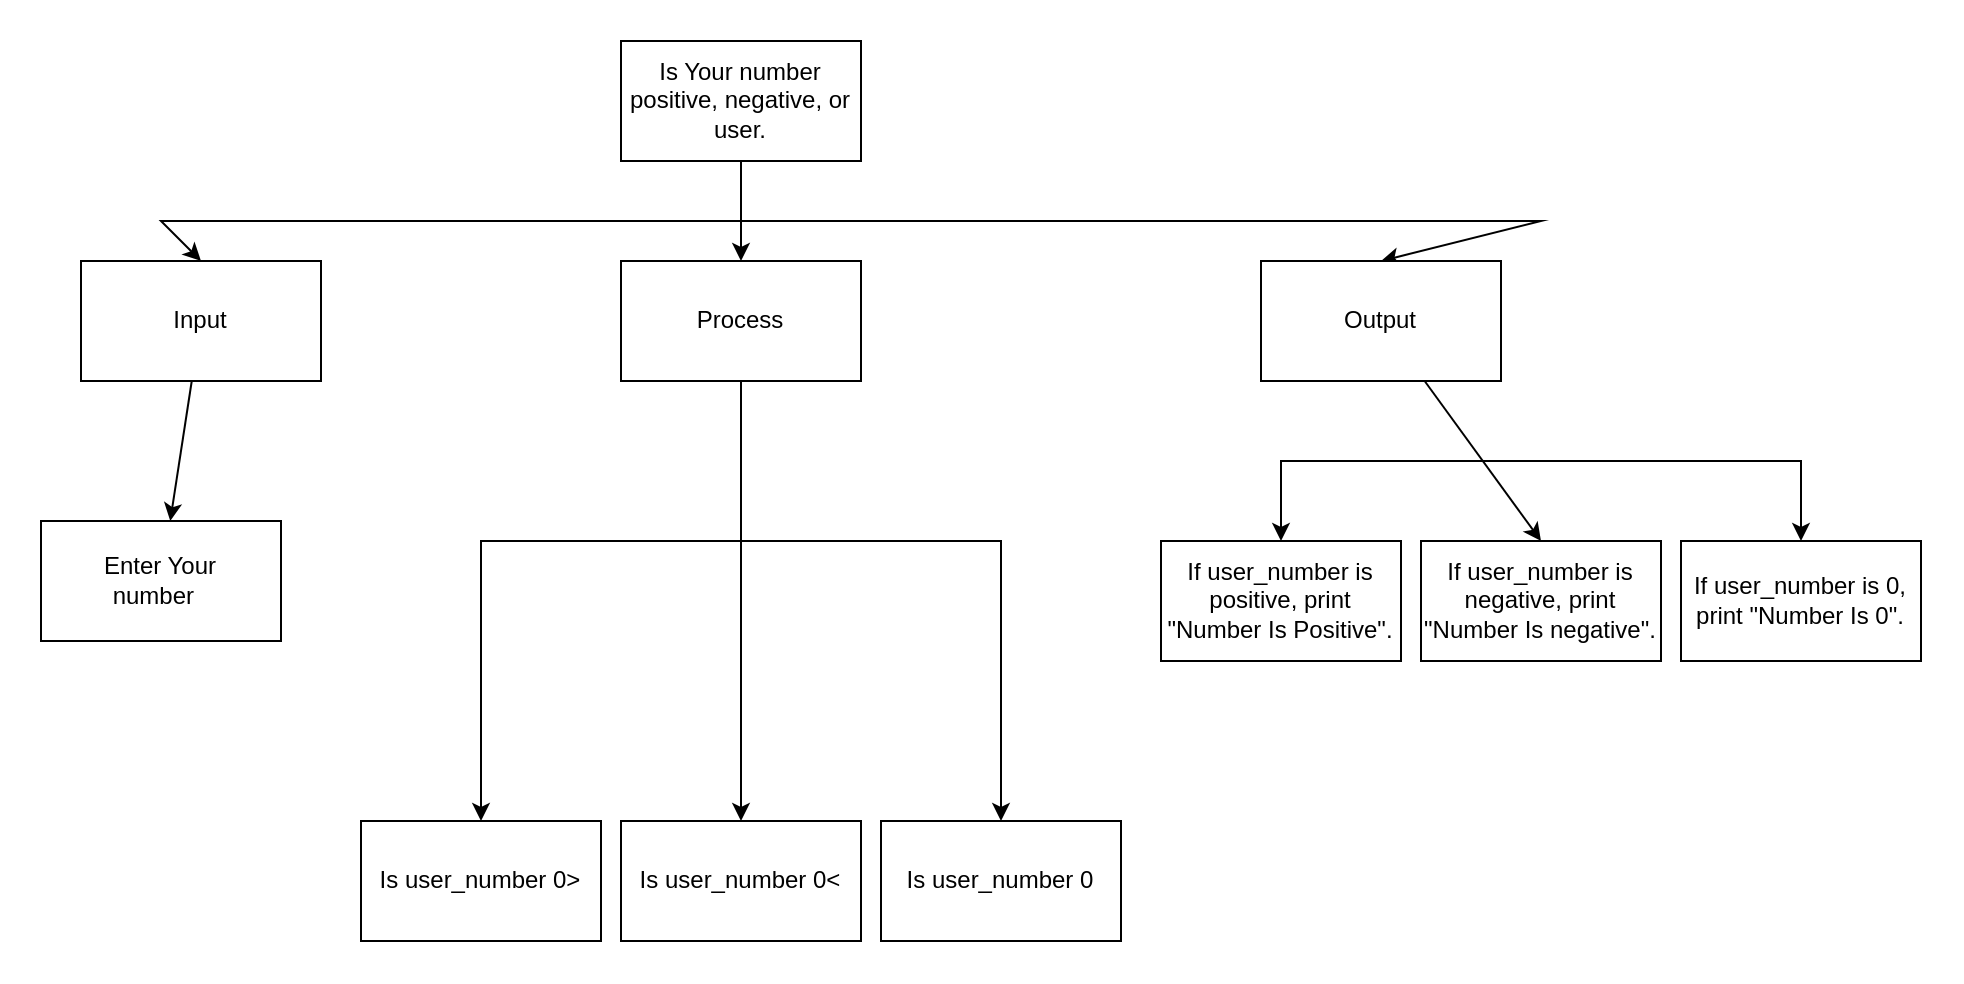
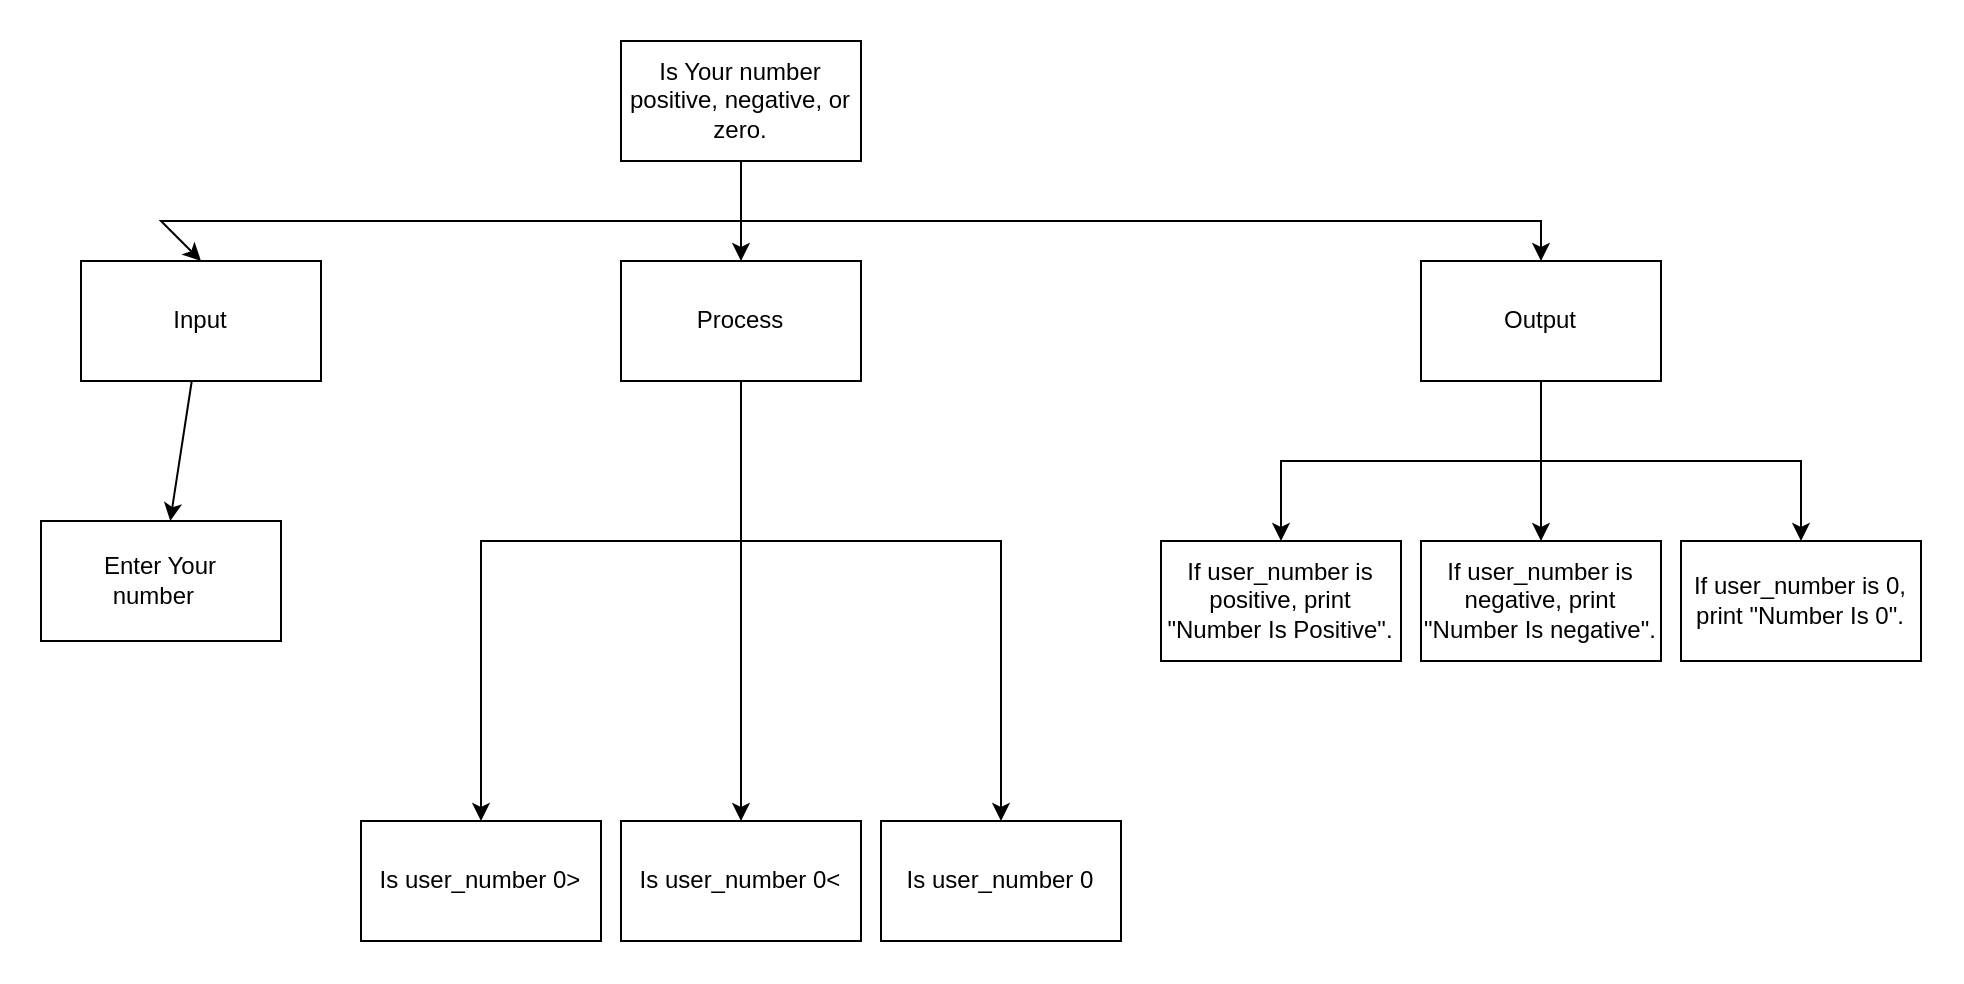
- <mxCell id="5" value="Is Your number positive, negative, or user." style="rounded=0;whiteSpace=wrap;html=1;" parent="1" vertex="1"><mxGeometry x="310" y="20" width="120" height="60" as="geometry" /></mxCell>
+ <mxCell id="5" value="Is Your number positive, negative, or zero." style="rounded=0;whiteSpace=wrap;html=1;" parent="1" vertex="1"><mxGeometry x="310" y="20" width="120" height="60" as="geometry" /></mxCell>
- <mxCell id="16" value="Output" style="rounded=0;whiteSpace=wrap;html=1;" parent="1" vertex="1"><mxGeometry x="630" y="130" width="120" height="60" as="geometry" /></mxCell>
+ <mxCell id="16" value="Output" style="rounded=0;whiteSpace=wrap;html=1;" parent="1" vertex="1"><mxGeometry x="710" y="130" width="120" height="60" as="geometry" /></mxCell>
